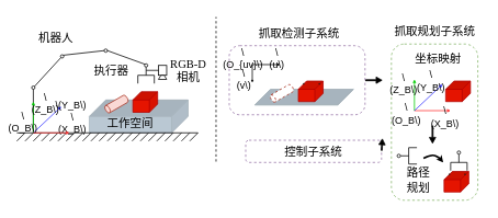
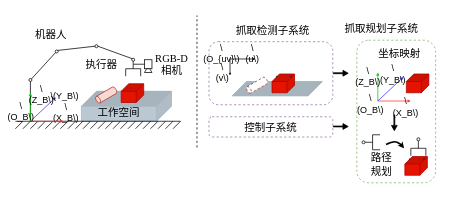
- <mxCell id="79" value="&lt;font face=&quot;宋体&quot; style=&quot;font-size: 14px;&quot;&gt;抓取规划子系统&lt;/font&gt;" style="text;html=1;align=center;verticalAlign=middle;whiteSpace=wrap;rounded=0;container=0;" parent="2" vertex="1"><mxGeometry x="453" y="13" width="110" height="12" as="geometry" /></mxCell>
+ <mxCell id="79" value="&lt;font face=&quot;宋体&quot; style=&quot;font-size: 14px;&quot;&gt;抓取规划子系统&lt;/font&gt;" style="text;html=1;align=center;verticalAlign=middle;whiteSpace=wrap;rounded=0;container=0;" parent="2" vertex="1"><mxGeometry x="433" y="13" width="110" height="12" as="geometry" /></mxCell>
- <mxCell id="5" value="&lt;span style=&quot;font-size: 14px;&quot;&gt;&lt;font face=&quot;宋体&quot;&gt;控制子系统&lt;/font&gt;&lt;/span&gt;" style="rounded=1;whiteSpace=wrap;html=1;fillColor=#FFFFFF;strokeColor=#9673a6;dashed=1;container=0;" parent="2" vertex="1"><mxGeometry x="278" y="150" width="165" height="27" as="geometry" /></mxCell>
+ <mxCell id="5" value="&lt;span style=&quot;font-size: 14px;&quot;&gt;&lt;font face=&quot;宋体&quot;&gt;控制子系统&lt;/font&gt;&lt;/span&gt;" style="rounded=1;whiteSpace=wrap;html=1;fillColor=#FFFFFF;strokeColor=#9673a6;dashed=1;container=0;" parent="2" vertex="1"><mxGeometry x="258" y="135" width="165" height="27" as="geometry" /></mxCell>
